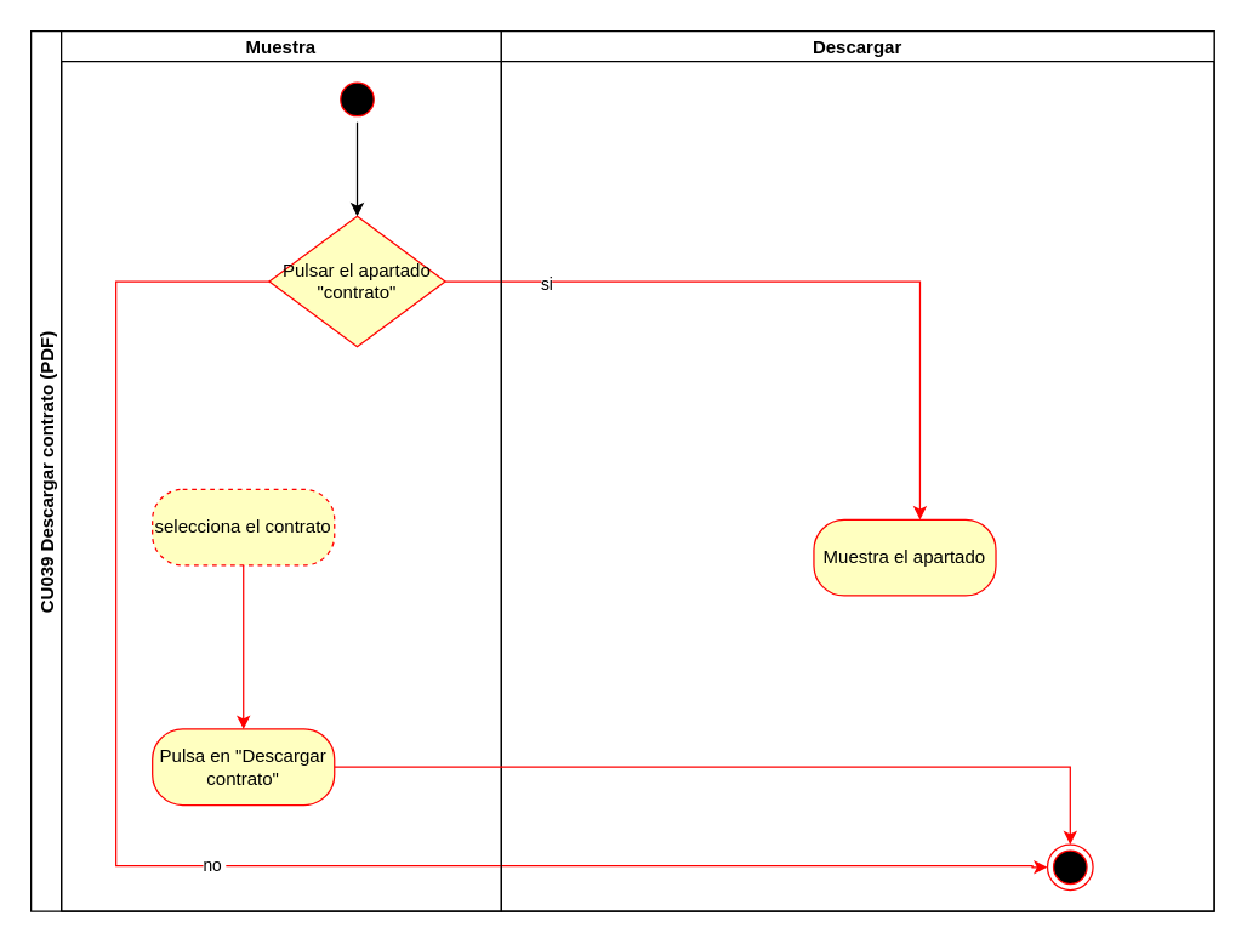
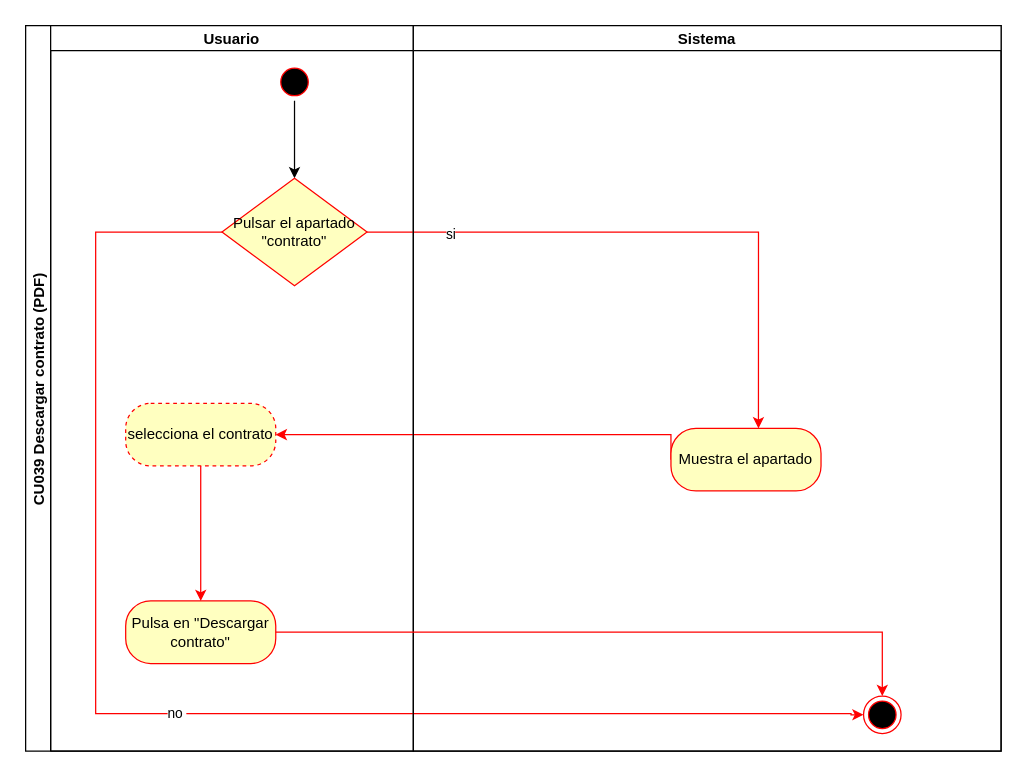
- <mxCell id="3" value="Muestra" style="swimlane;startSize=20;" vertex="1" parent="2"><mxGeometry x="20" width="290" height="580" as="geometry" /></mxCell>
+ <mxCell id="3" value="Usuario" style="swimlane;startSize=20;" vertex="1" parent="2"><mxGeometry x="20" width="290" height="580" as="geometry" /></mxCell>
- <mxCell id="14" value="Descargar" style="swimlane;startSize=20;" vertex="1" parent="2"><mxGeometry x="310" width="470" height="580" as="geometry" /></mxCell>
+ <mxCell id="14" value="Sistema" style="swimlane;startSize=20;" vertex="1" parent="2"><mxGeometry x="310" width="470" height="580" as="geometry" /></mxCell>
+ <mxCell id="10" style="edgeStyle=orthogonalEdgeStyle;rounded=0;orthogonalLoop=1;jettySize=auto;html=1;entryX=1;entryY=0.5;entryDx=0;entryDy=0;exitX=0;exitY=0.5;exitDx=0;exitDy=0;strokeColor=light-dark(#FF0000,#EDEDED);" edge="1" parent="2" source="17" target="7"><mxGeometry relative="1" as="geometry"><Array as="points"><mxPoint x="506" y="327" /><mxPoint x="506" y="327" /></Array></mxGeometry></mxCell>
